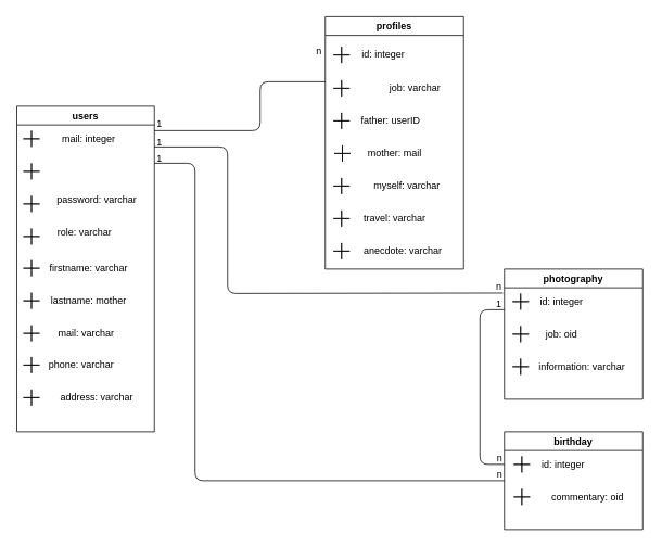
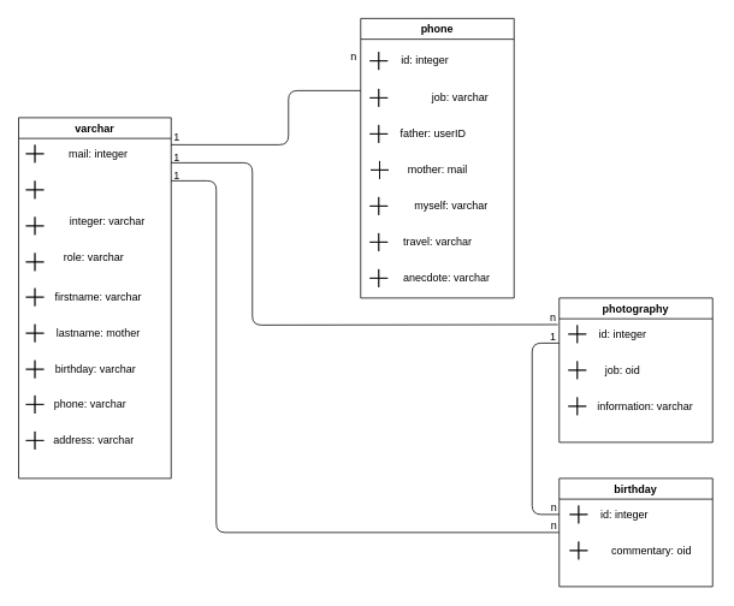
- <mxCell id="20" value="profiles" style="swimlane;whiteSpace=wrap;html=1;" parent="1" vertex="1"><mxGeometry x="399" y="20" width="170" height="310" as="geometry"><mxRectangle x="40" y="40" width="70" height="30" as="alternateBounds" /></mxGeometry></mxCell>
+ <mxCell id="20" value="phone" style="swimlane;whiteSpace=wrap;html=1;" parent="1" vertex="1"><mxGeometry x="399" y="20" width="170" height="310" as="geometry"><mxRectangle x="40" y="40" width="70" height="30" as="alternateBounds" /></mxGeometry></mxCell>
- <mxCell id="2" value="users" style="swimlane;whiteSpace=wrap;html=1;" parent="1" vertex="1"><mxGeometry x="20" y="130" width="169" height="400" as="geometry"><mxRectangle x="40" y="40" width="70" height="30" as="alternateBounds" /></mxGeometry></mxCell>
+ <mxCell id="2" value="varchar" style="swimlane;whiteSpace=wrap;html=1;" parent="1" vertex="1"><mxGeometry x="20" y="130" width="169" height="400" as="geometry"><mxRectangle x="40" y="40" width="70" height="30" as="alternateBounds" /></mxGeometry></mxCell>
- <mxCell id="8" value="password: varchar" style="text;html=1;align=center;verticalAlign=middle;resizable=0;points=[];autosize=1;strokeColor=none;fillColor=none;" parent="2" vertex="1"><mxGeometry x="38" y="100" width="120" height="30" as="geometry" /></mxCell>
+ <mxCell id="8" value="integer: varchar" style="text;html=1;align=center;verticalAlign=middle;resizable=0;points=[];autosize=1;strokeColor=none;fillColor=none;" parent="2" vertex="1"><mxGeometry x="38" y="100" width="120" height="30" as="geometry" /></mxCell>
- <mxCell id="15" value="mail: varchar" style="text;html=1;align=center;verticalAlign=middle;resizable=0;points=[];autosize=1;strokeColor=none;fillColor=none;" parent="2" vertex="1"><mxGeometry x="30" y="264" width="110" height="30" as="geometry" /></mxCell>
+ <mxCell id="15" value="birthday: varchar" style="text;html=1;align=center;verticalAlign=middle;resizable=0;points=[];autosize=1;strokeColor=none;fillColor=none;" parent="2" vertex="1"><mxGeometry x="30" y="264" width="110" height="30" as="geometry" /></mxCell>
- <mxCell id="19" value="address: varchar" style="text;html=1;align=center;verticalAlign=middle;resizable=0;points=[];autosize=1;strokeColor=none;fillColor=none;" parent="2" vertex="1"><mxGeometry x="43" y="343" width="110" height="30" as="geometry" /></mxCell>
+ <mxCell id="19" value="address: varchar" style="text;html=1;align=center;verticalAlign=middle;resizable=0;points=[];autosize=1;strokeColor=none;fillColor=none;" parent="2" vertex="1"><mxGeometry x="28" y="343" width="110" height="30" as="geometry" /></mxCell>
